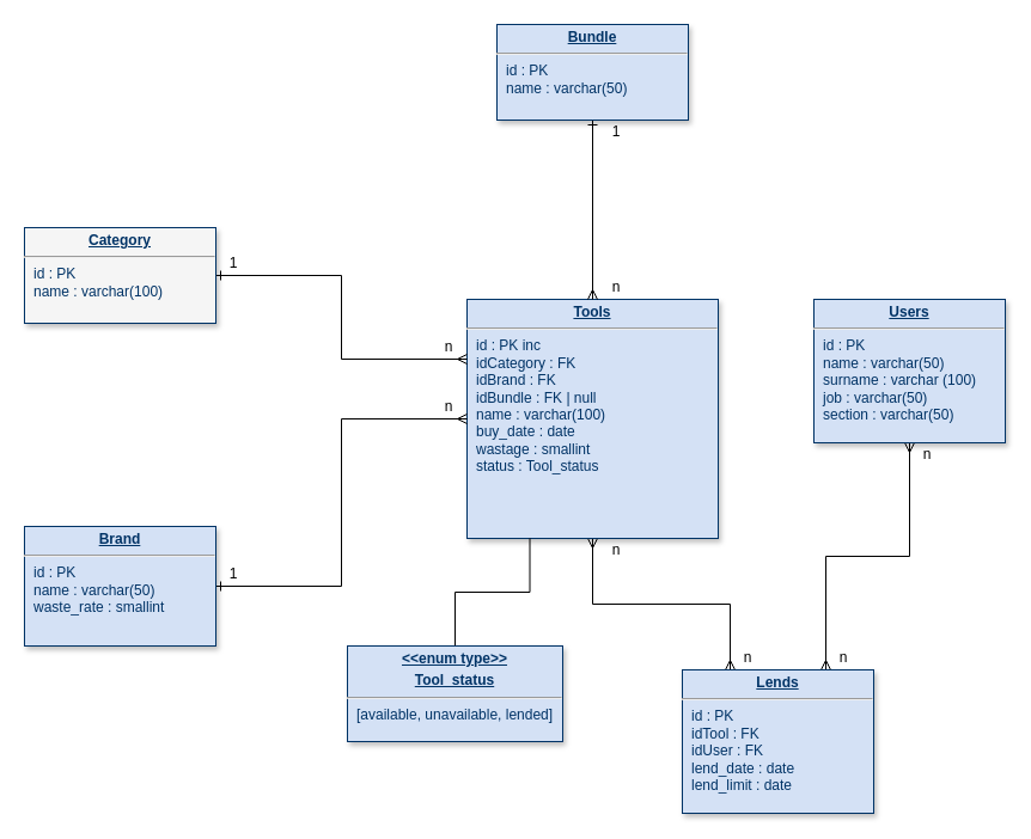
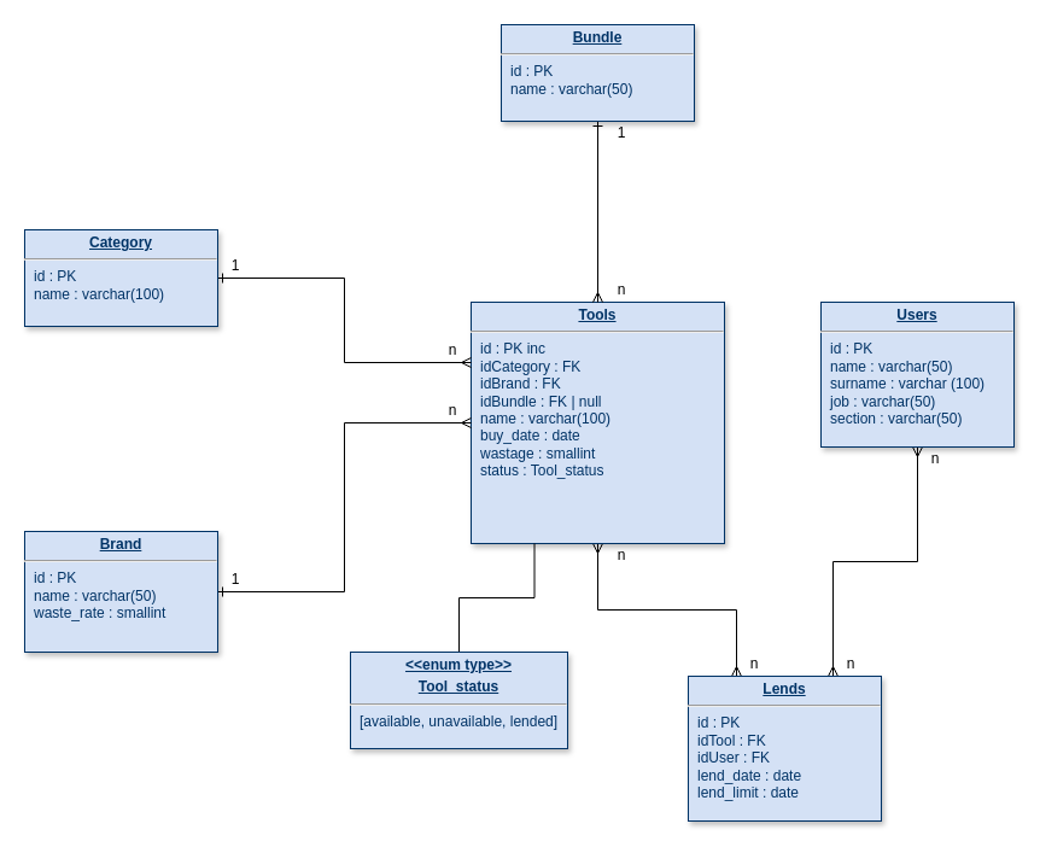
- <mxCell id="8" value="&lt;p style=&quot;margin: 0px; margin-top: 4px; text-align: center; text-decoration: underline;&quot;&gt;&lt;b&gt;Category&lt;/b&gt;&lt;/p&gt;&lt;hr&gt;&lt;p style=&quot;margin: 0px; margin-left: 8px;&quot;&gt;id : PK&lt;/p&gt;&lt;p style=&quot;margin: 0px; margin-left: 8px;&quot;&gt;name : varchar(100)&lt;/p&gt;" style="verticalAlign=top;align=left;overflow=fill;fontSize=12;fontFamily=Helvetica;html=1;strokeColor=#003366;shadow=1;fillColor=#f5f5f5;fontColor=#003366;" parent="1" vertex="1"><mxGeometry x="20" y="190" width="160" height="80" as="geometry" /></mxCell>
+ <mxCell id="8" value="&lt;p style=&quot;margin: 0px; margin-top: 4px; text-align: center; text-decoration: underline;&quot;&gt;&lt;b&gt;Category&lt;/b&gt;&lt;/p&gt;&lt;hr&gt;&lt;p style=&quot;margin: 0px; margin-left: 8px;&quot;&gt;id : PK&lt;/p&gt;&lt;p style=&quot;margin: 0px; margin-left: 8px;&quot;&gt;name : varchar(100)&lt;/p&gt;" style="verticalAlign=top;align=left;overflow=fill;fontSize=12;fontFamily=Helvetica;html=1;strokeColor=#003366;shadow=1;fillColor=#D4E1F5;fontColor=#003366" parent="1" vertex="1"><mxGeometry x="20" y="190" width="160" height="80" as="geometry" /></mxCell>
